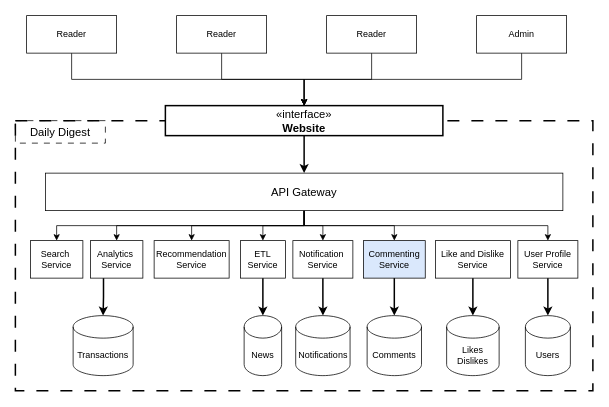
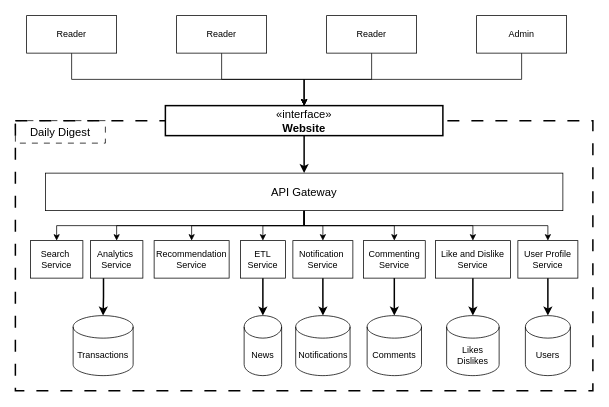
+ <mxCell id="10" style="edgeStyle=orthogonalEdgeStyle;rounded=0;orthogonalLoop=1;jettySize=auto;html=1;entryX=0.5;entryY=0;entryDx=0;entryDy=0;" edge="1" parent="1" source="12" target="31"><mxGeometry relative="1" as="geometry" /></mxCell>
- <mxCell id="26" value="Commenting&lt;br&gt;Service" style="html=1;whiteSpace=wrap;fillColor=#dae8fc;" vertex="1" parent="24"><mxGeometry x="444" width="82.5" height="50" as="geometry" /></mxCell>
+ <mxCell id="26" value="Commenting&lt;br&gt;Service" style="html=1;whiteSpace=wrap;" vertex="1" parent="24"><mxGeometry x="444" width="82.5" height="50" as="geometry" /></mxCell>
